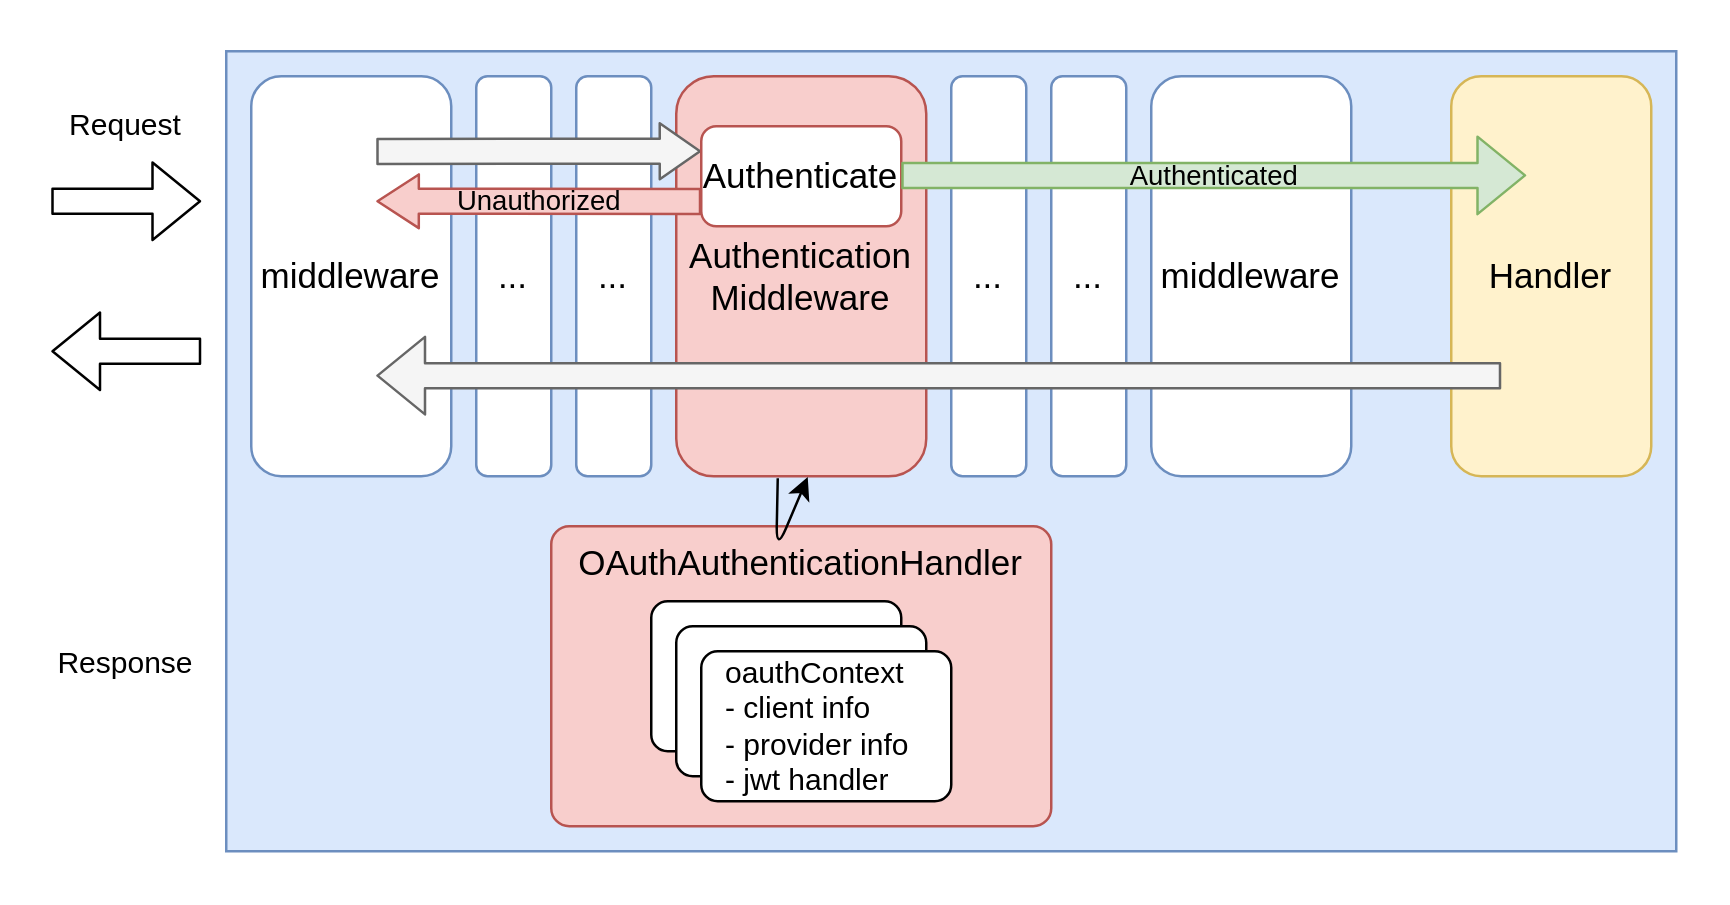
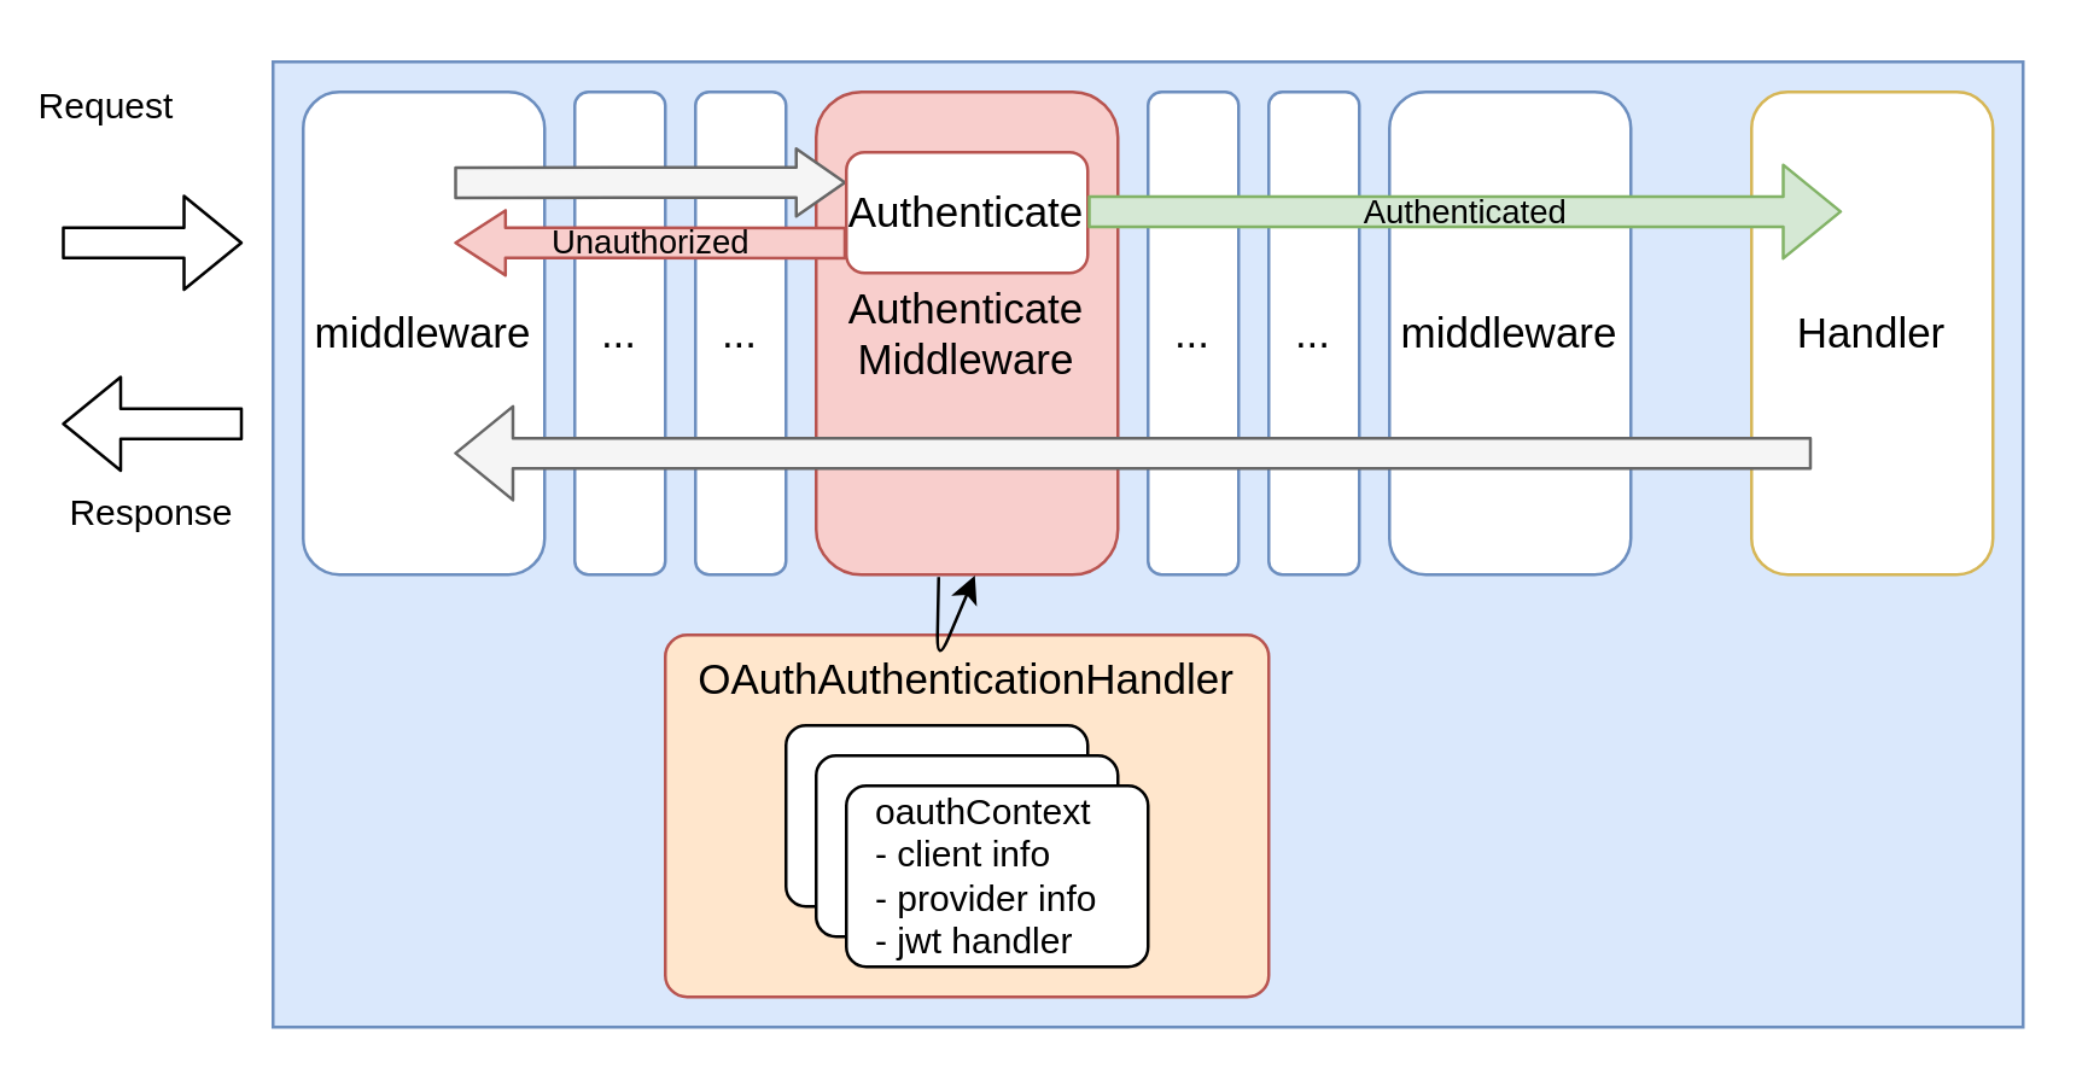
- <mxCell id="12" value="Request" style="text;html=1;strokeColor=none;fillColor=none;align=center;verticalAlign=middle;whiteSpace=wrap;rounded=0;" parent="1" vertex="1"><mxGeometry x="20" y="40" width="60" height="20" as="geometry" /></mxCell>
+ <mxCell id="12" value="Request" style="text;html=1;strokeColor=none;fillColor=none;align=center;verticalAlign=middle;whiteSpace=wrap;rounded=0;" parent="1" vertex="1"><mxGeometry x="5" y="25" width="60" height="20" as="geometry" /></mxCell>
- <mxCell id="3" value="Authentication&lt;br&gt;Middleware" style="rounded=1;whiteSpace=wrap;html=1;fontSize=14;strokeColor=#b85450;fillColor=#f8cecc;" parent="1" vertex="1"><mxGeometry x="270" y="30" width="100" height="160" as="geometry" /></mxCell>
+ <mxCell id="3" value="Authenticate&lt;br&gt;Middleware" style="rounded=1;whiteSpace=wrap;html=1;fontSize=14;strokeColor=#b85450;fillColor=#f8cecc;" parent="1" vertex="1"><mxGeometry x="270" y="30" width="100" height="160" as="geometry" /></mxCell>
- <mxCell id="4" value="Handler&lt;br&gt;" style="rounded=1;whiteSpace=wrap;html=1;fontSize=14;strokeColor=#d6b656;fillColor=#fff2cc;" parent="1" vertex="1"><mxGeometry x="580" y="30" width="80" height="160" as="geometry" /></mxCell>
+ <mxCell id="4" value="Handler&lt;br&gt;" style="rounded=1;whiteSpace=wrap;html=1;fontSize=14;strokeColor=#d6b656;fillColor=#ffffff;" parent="1" vertex="1"><mxGeometry x="580" y="30" width="80" height="160" as="geometry" /></mxCell>
- <mxCell id="21" value="OAuthAuthenticationHandler" style="rounded=1;whiteSpace=wrap;html=1;fontSize=14;strokeColor=#b85450;fillColor=#f8cecc;arcSize=6;verticalAlign=top;" parent="20" vertex="1"><mxGeometry width="200" height="120" as="geometry" /></mxCell>
+ <mxCell id="21" value="OAuthAuthenticationHandler" style="rounded=1;whiteSpace=wrap;html=1;fontSize=14;strokeColor=#b85450;fillColor=#ffe6cc;arcSize=6;verticalAlign=top;" parent="20" vertex="1"><mxGeometry width="200" height="120" as="geometry" /></mxCell>
- <mxCell id="14" value="Response" style="text;html=1;strokeColor=none;fillColor=none;align=center;verticalAlign=middle;whiteSpace=wrap;rounded=0;" parent="1" vertex="1"><mxGeometry x="20" y="255" width="60" height="20" as="geometry" /></mxCell>
+ <mxCell id="14" value="Response" style="text;html=1;strokeColor=none;fillColor=none;align=center;verticalAlign=middle;whiteSpace=wrap;rounded=0;" parent="1" vertex="1"><mxGeometry x="20" y="160" width="60" height="20" as="geometry" /></mxCell>
